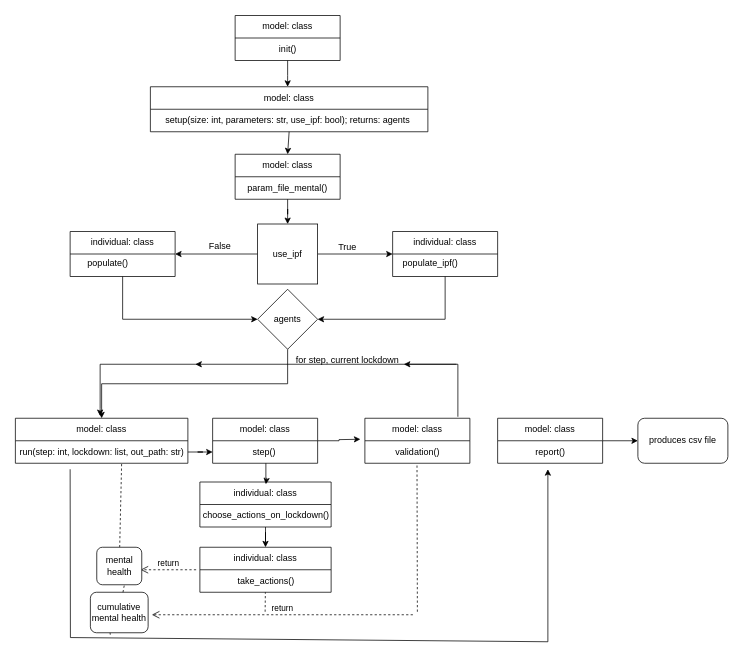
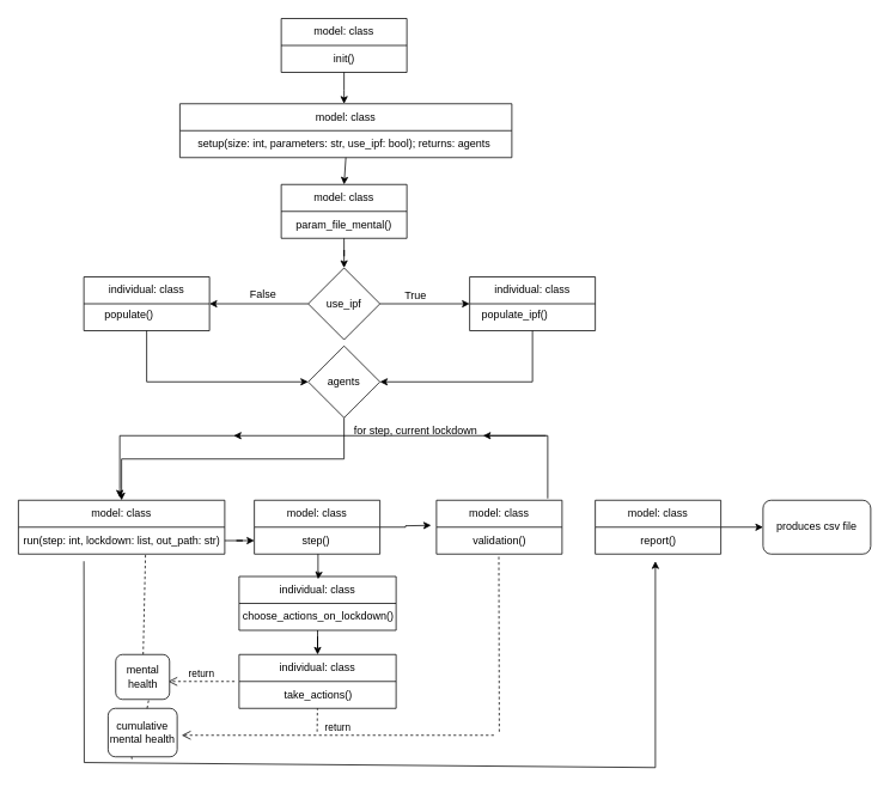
- <mxCell id="11" value="use_ipf" style="whiteSpace=wrap;html=1;rounded=0;" vertex="1" parent="1"><mxGeometry x="343" y="298" width="80" height="80" as="geometry" /></mxCell>
+ <mxCell id="11" value="use_ipf" style="rhombus;whiteSpace=wrap;html=1;" vertex="1" parent="1"><mxGeometry x="343" y="298" width="80" height="80" as="geometry" /></mxCell>
